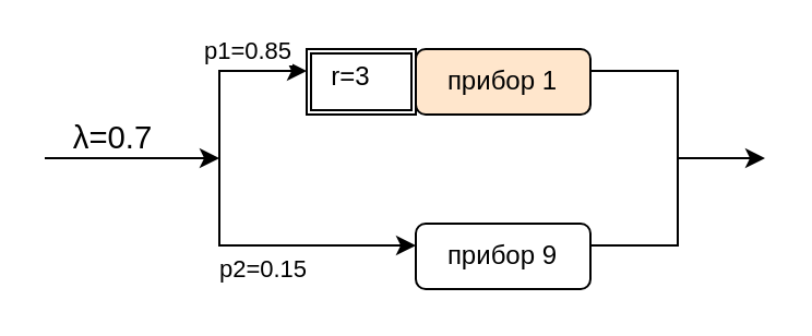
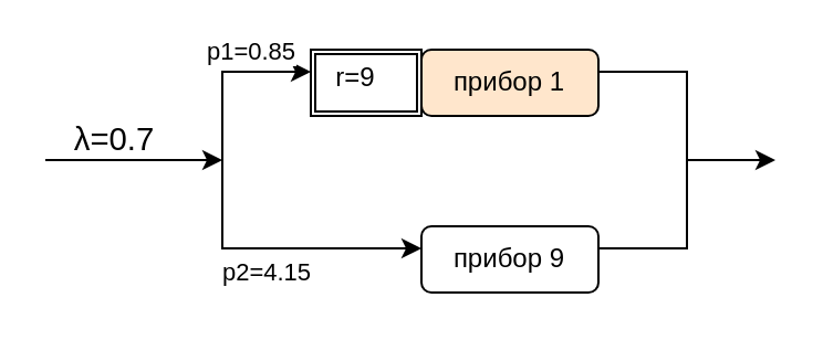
- <mxCell id="13" value="r=3" style="text;html=1;align=center;verticalAlign=middle;resizable=0;points=[];autosize=1;strokeColor=none;fillColor=none;" vertex="1" parent="1"><mxGeometry x="140" y="20" width="40" height="30" as="geometry" /></mxCell>
+ <mxCell id="13" value="r=9" style="text;html=1;align=center;verticalAlign=middle;resizable=0;points=[];autosize=1;strokeColor=none;fillColor=none;" vertex="1" parent="1"><mxGeometry x="140" y="20" width="40" height="30" as="geometry" /></mxCell>
- <mxCell id="14" value="p2=0.15" style="edgeLabel;html=1;align=center;verticalAlign=middle;resizable=0;points=[];" vertex="1" connectable="0" parent="1"><mxGeometry x="119.999" y="122" as="geometry" /></mxCell>
+ <mxCell id="14" value="p2=4.15" style="edgeLabel;html=1;align=center;verticalAlign=middle;resizable=0;points=[];" vertex="1" connectable="0" parent="1"><mxGeometry x="119.999" y="122" as="geometry" /></mxCell>
